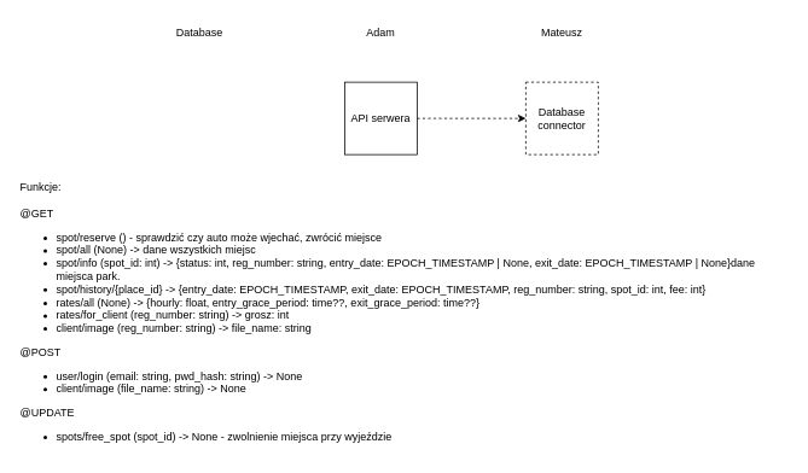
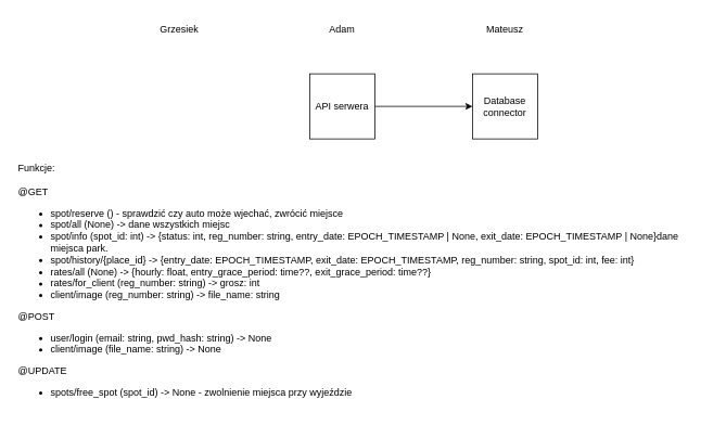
- <mxCell id="5" value="Database" style="text;html=1;strokeColor=none;fillColor=none;align=center;verticalAlign=middle;whiteSpace=wrap;rounded=0;" vertex="1" parent="1"><mxGeometry x="190" y="20" width="60" height="30" as="geometry" /></mxCell>
+ <mxCell id="5" value="Grzesiek" style="text;html=1;strokeColor=none;fillColor=none;align=center;verticalAlign=middle;whiteSpace=wrap;rounded=0;" vertex="1" parent="1"><mxGeometry x="190" y="20" width="60" height="30" as="geometry" /></mxCell>
- <mxCell id="2" style="edgeStyle=orthogonalEdgeStyle;rounded=0;orthogonalLoop=1;jettySize=auto;html=1;dashed=1;" edge="1" parent="1" source="3" target="4"><mxGeometry relative="1" as="geometry" /></mxCell>
+ <mxCell id="2" style="edgeStyle=orthogonalEdgeStyle;rounded=0;orthogonalLoop=1;jettySize=auto;html=1;" edge="1" parent="1" source="3" target="4"><mxGeometry relative="1" as="geometry" /></mxCell>
- <mxCell id="4" value="Database connector" style="rounded=0;whiteSpace=wrap;html=1;dashed=1;" vertex="1" parent="1"><mxGeometry x="580" y="90" width="80" height="80" as="geometry" /></mxCell>
+ <mxCell id="4" value="Database connector" style="rounded=0;whiteSpace=wrap;html=1;" vertex="1" parent="1"><mxGeometry x="580" y="90" width="80" height="80" as="geometry" /></mxCell>
